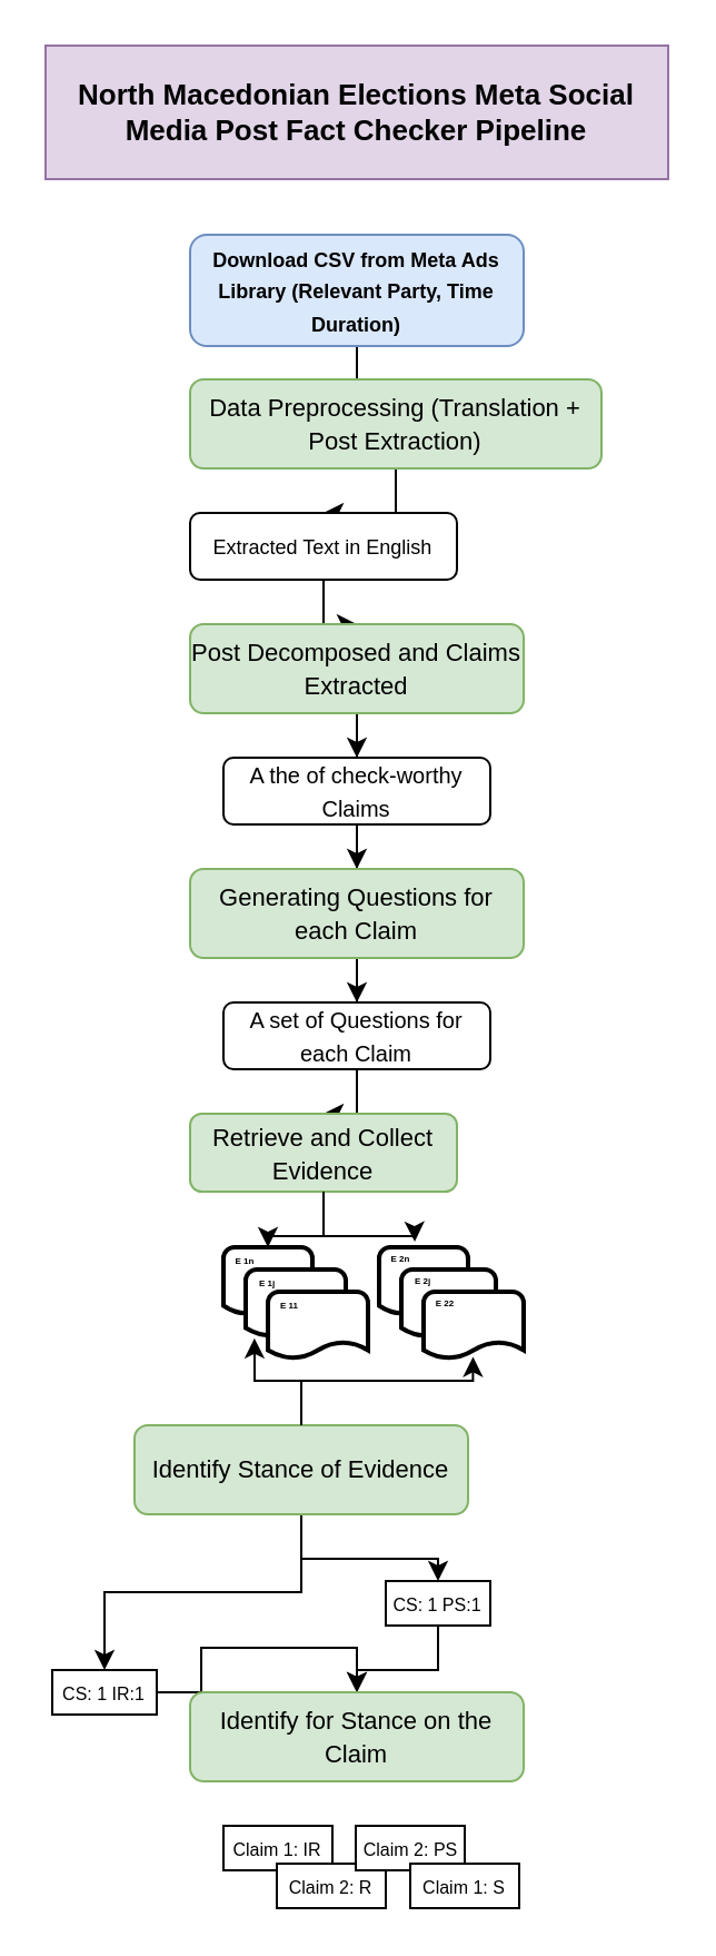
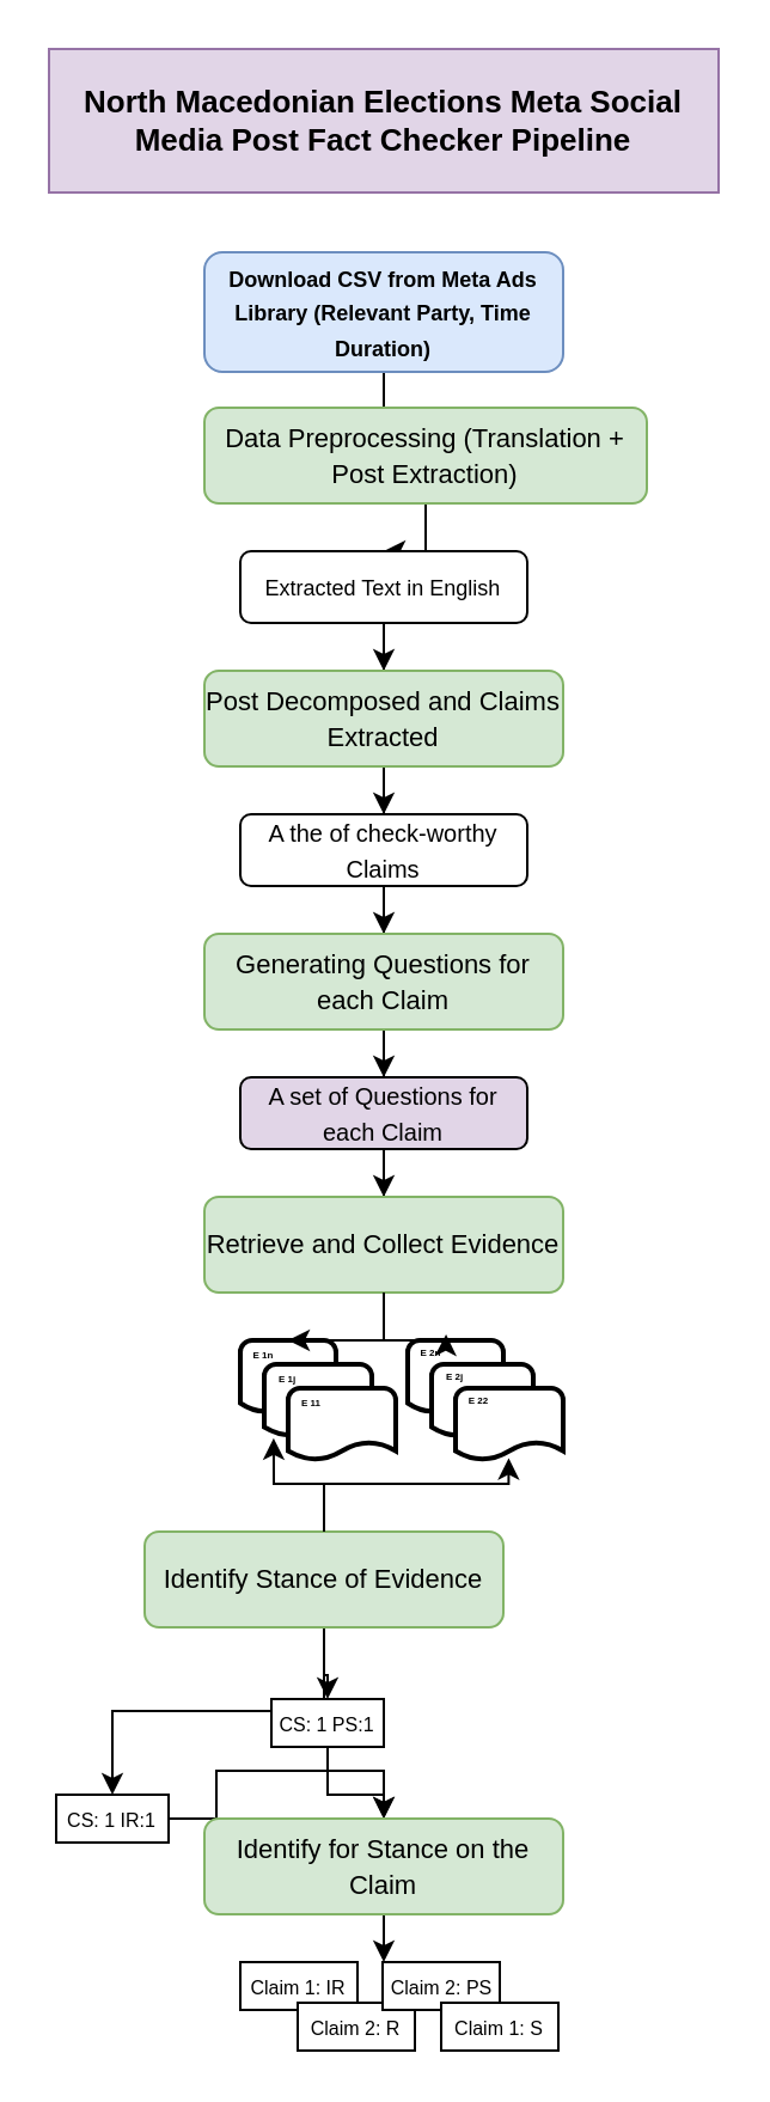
- <mxCell id="7" value="&lt;font style=&quot;font-size: 9px;&quot;&gt;Extracted Text in English&lt;/font&gt;" style="rounded=1;whiteSpace=wrap;html=1;" parent="1" vertex="1"><mxGeometry x="85" y="230" width="120" height="30" as="geometry" /></mxCell>
+ <mxCell id="7" value="&lt;font style=&quot;font-size: 9px;&quot;&gt;Extracted Text in English&lt;/font&gt;" style="rounded=1;whiteSpace=wrap;html=1;" parent="1" vertex="1"><mxGeometry x="100" y="230" width="120" height="30" as="geometry" /></mxCell>
- <mxCell id="15" value="&lt;font size=&quot;1&quot;&gt;A set of Questions for each Claim&lt;/font&gt;" style="rounded=1;whiteSpace=wrap;html=1;" parent="1" vertex="1"><mxGeometry x="100" y="450" width="120" height="30" as="geometry" /></mxCell>
+ <mxCell id="15" value="&lt;font size=&quot;1&quot;&gt;A set of Questions for each Claim&lt;/font&gt;" style="rounded=1;whiteSpace=wrap;html=1;fillColor=#e1d5e7;" parent="1" vertex="1"><mxGeometry x="100" y="450" width="120" height="30" as="geometry" /></mxCell>
- <mxCell id="16" value="&lt;span style=&quot;font-size: 11px;&quot;&gt;Retrieve and Collect Evidence&lt;/span&gt;" style="rounded=1;whiteSpace=wrap;html=1;fillColor=#d5e8d4;strokeColor=#82b366;" parent="1" vertex="1"><mxGeometry x="85" y="500" width="120" height="35" as="geometry" /></mxCell>
+ <mxCell id="16" value="&lt;span style=&quot;font-size: 11px;&quot;&gt;Retrieve and Collect Evidence&lt;/span&gt;" style="rounded=1;whiteSpace=wrap;html=1;fillColor=#d5e8d4;strokeColor=#82b366;" parent="1" vertex="1"><mxGeometry x="85" y="500" width="150" height="40" as="geometry" /></mxCell>
- <mxCell id="35" value="&lt;font style=&quot;font-size: 8px;&quot;&gt;CS: 1 PS:1&lt;/font&gt;" style="rounded=0;whiteSpace=wrap;html=1;" parent="1" vertex="1"><mxGeometry x="173" y="710" width="47" height="20" as="geometry" /></mxCell>
+ <mxCell id="35" value="&lt;font style=&quot;font-size: 8px;&quot;&gt;CS: 1 PS:1&lt;/font&gt;" style="rounded=0;whiteSpace=wrap;html=1;" parent="1" vertex="1"><mxGeometry x="113" y="710" width="47" height="20" as="geometry" /></mxCell>
+ <mxCell id="36" style="edgeStyle=orthogonalEdgeStyle;rounded=0;orthogonalLoop=1;jettySize=auto;html=1;entryX=0;entryY=0;entryDx=0;entryDy=0;" parent="1" source="37" target="45" edge="1"><mxGeometry relative="1" as="geometry" /></mxCell>
